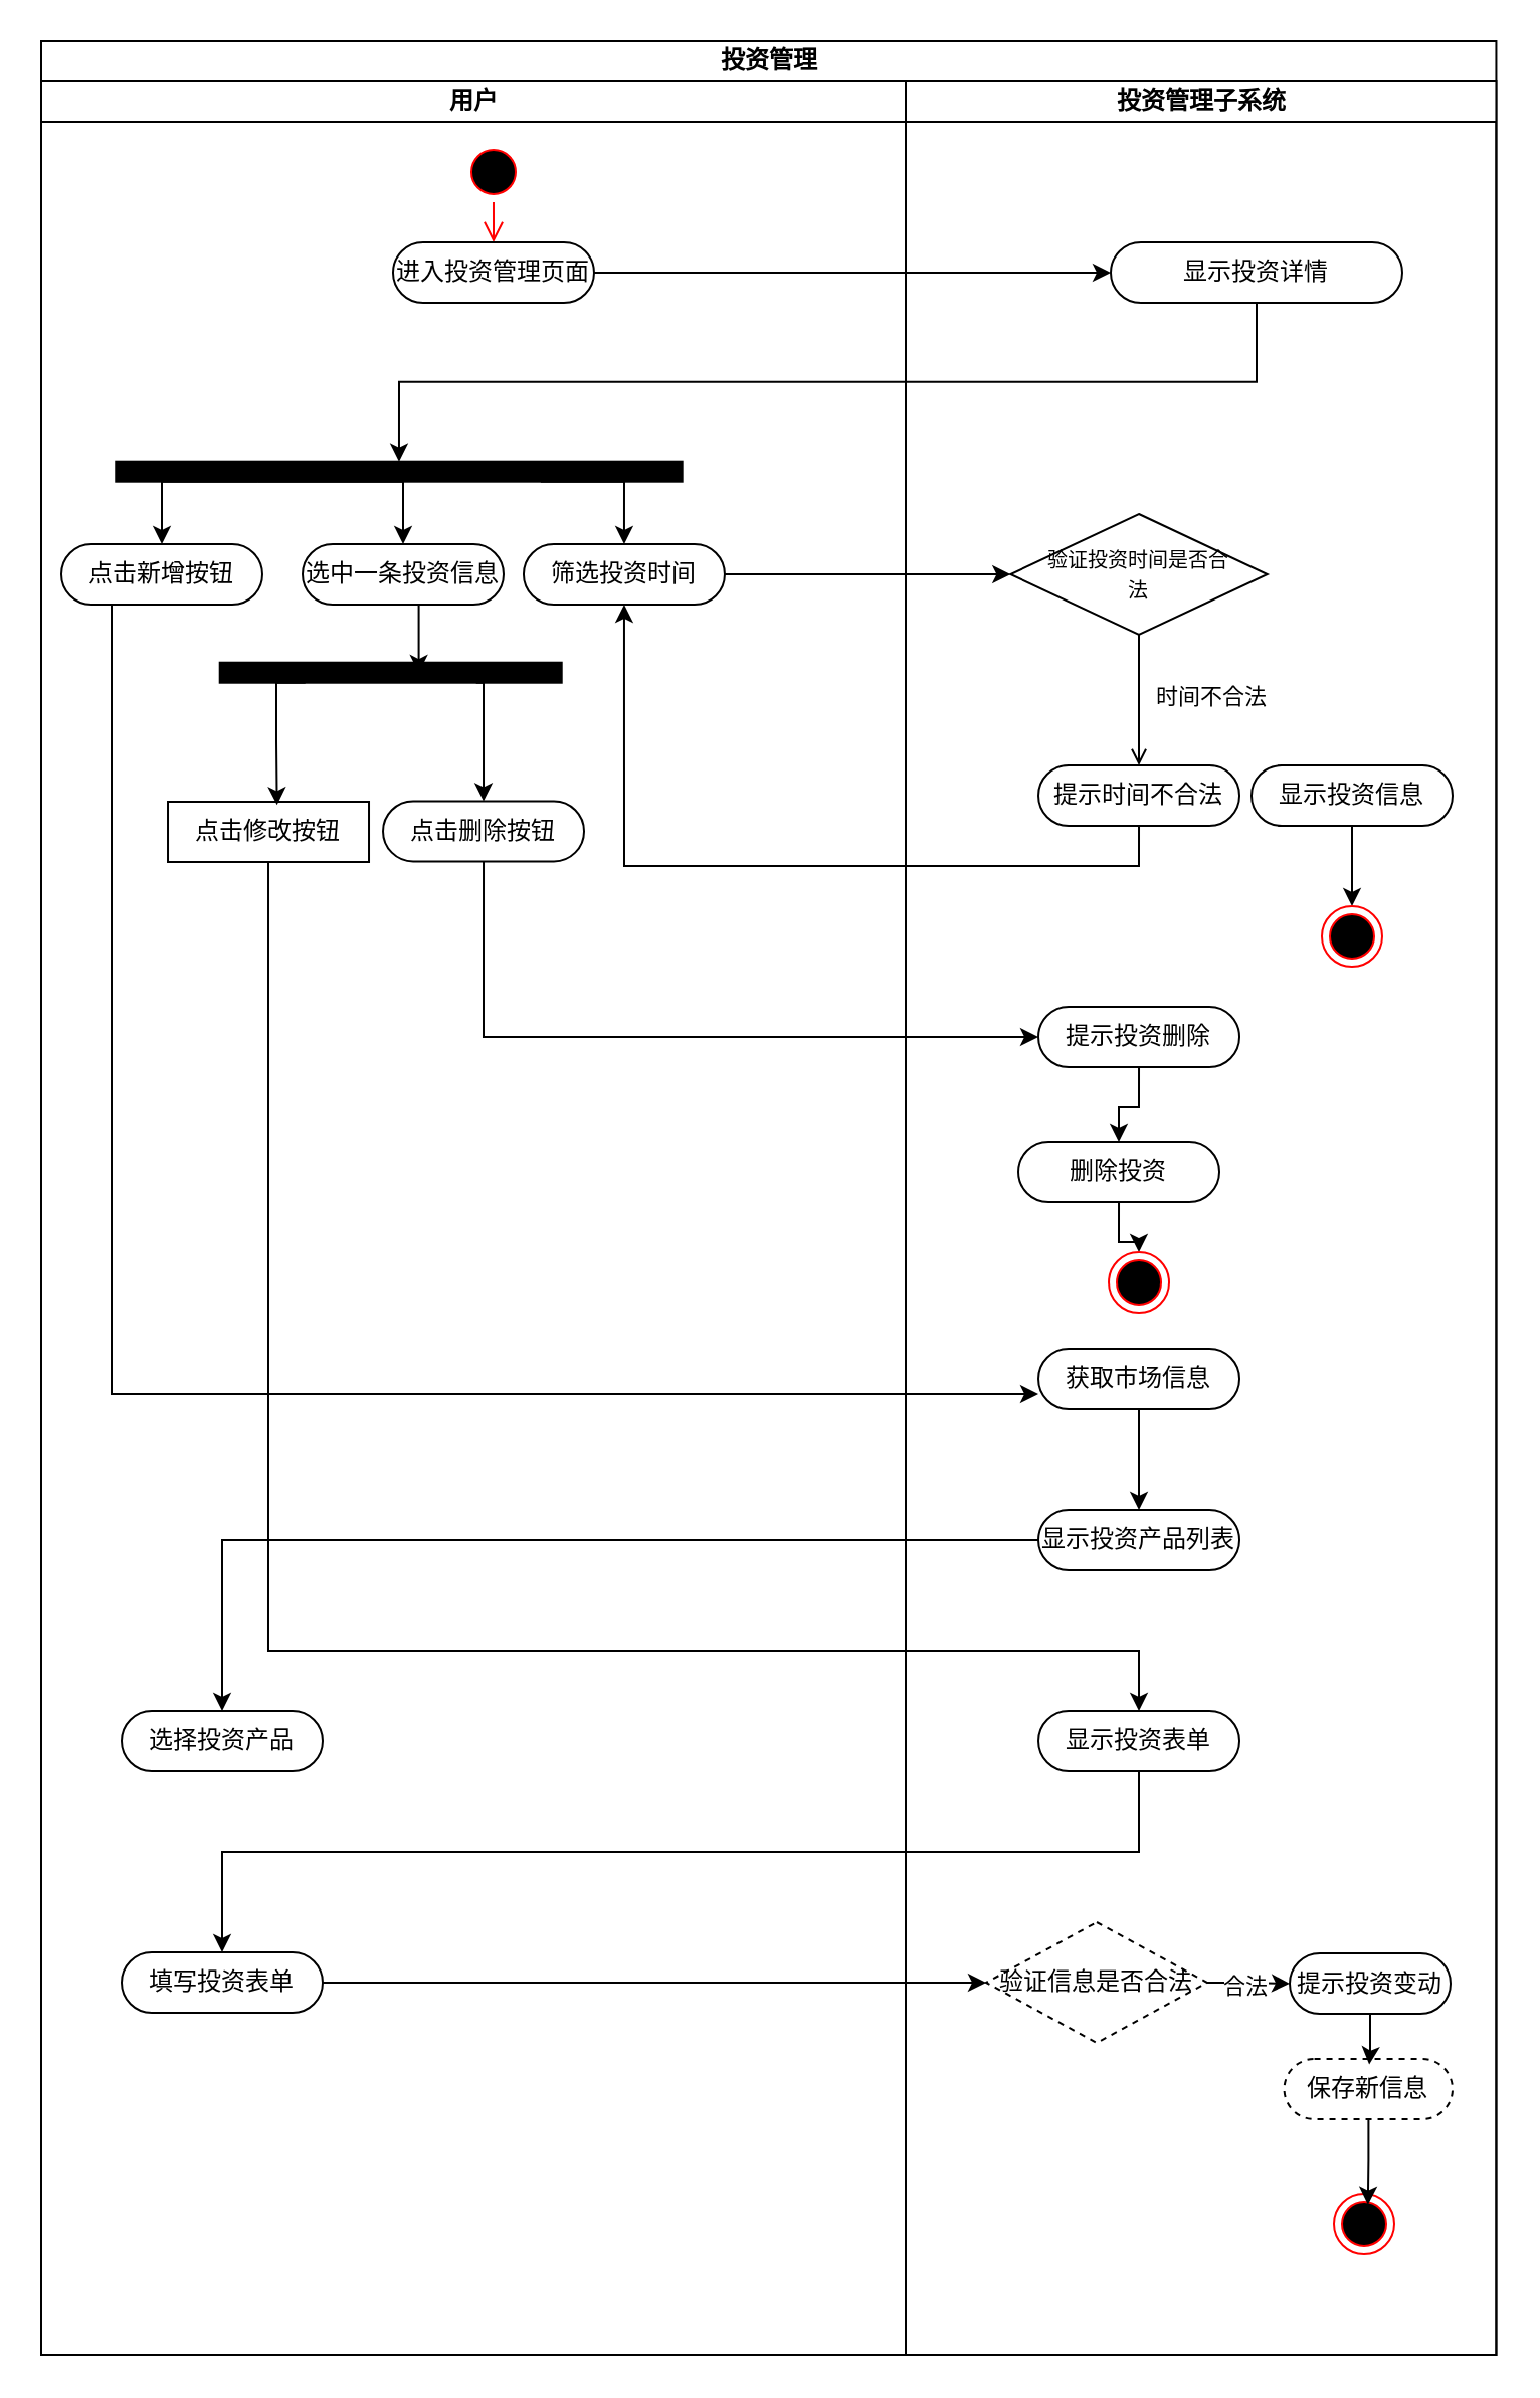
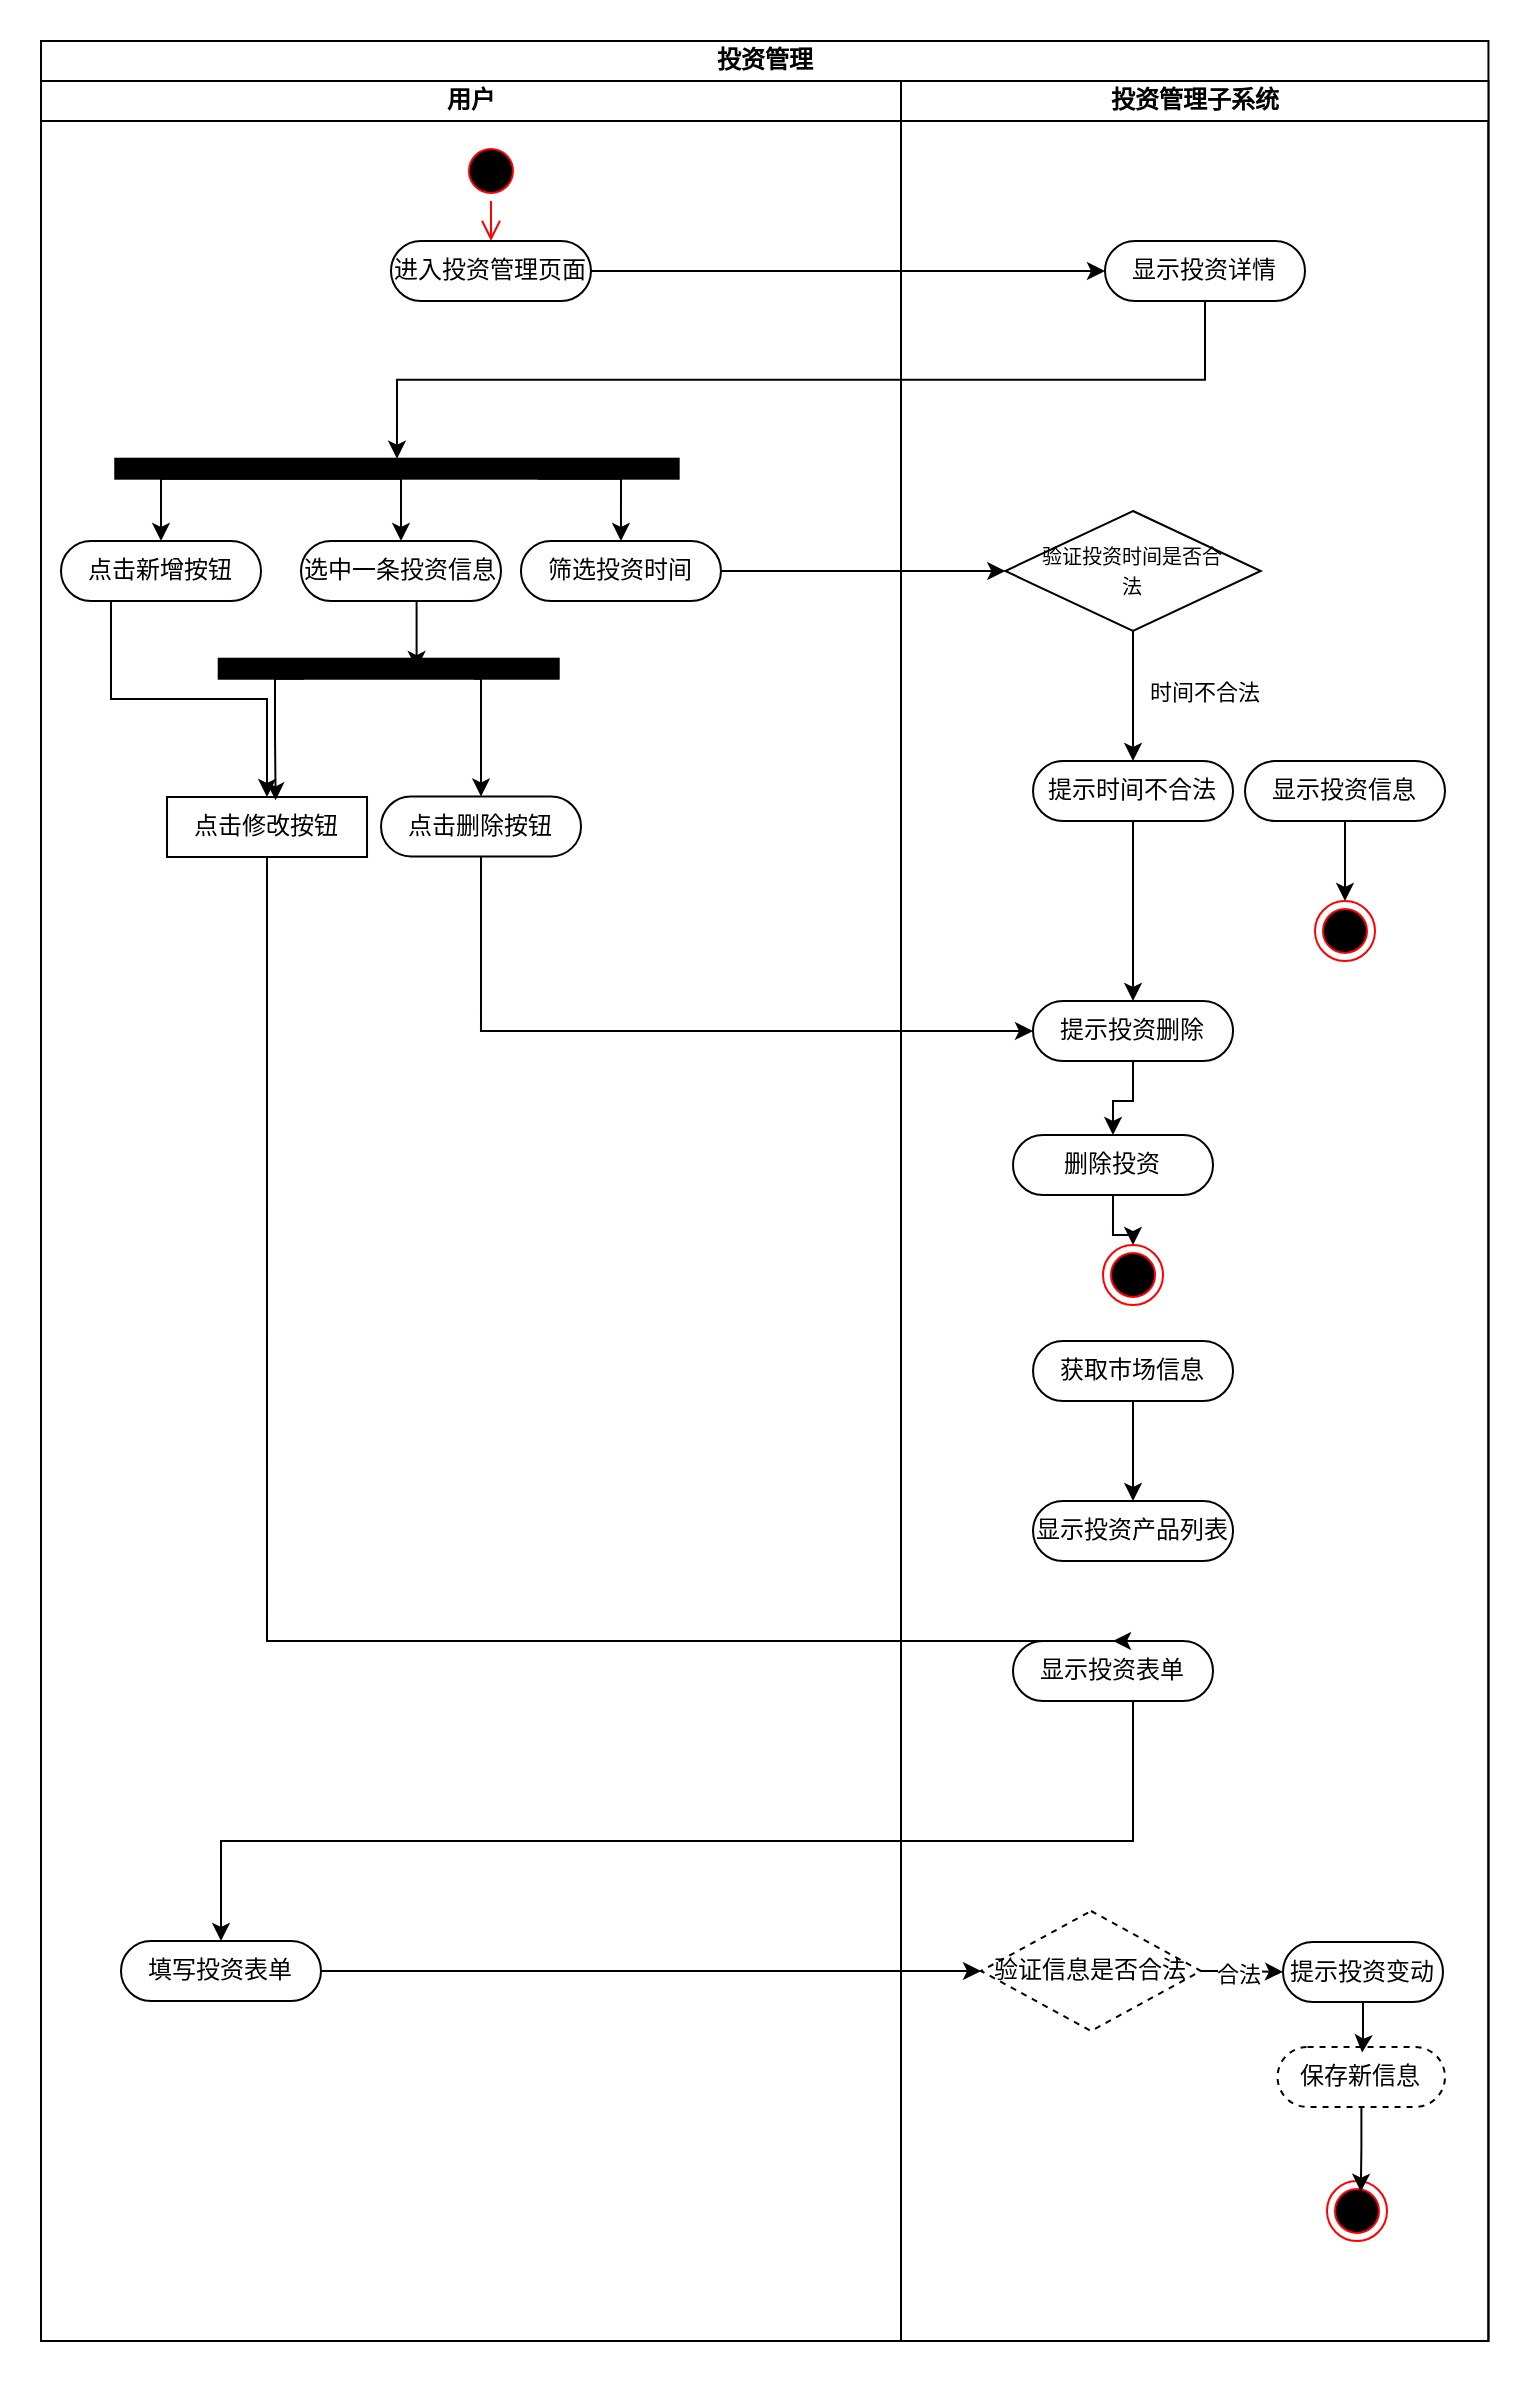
- <mxCell id="25" value="显示投资详情" style="rounded=1;whiteSpace=wrap;html=1;shadow=0;comic=0;labelBackgroundColor=none;strokeWidth=1;fontFamily=Verdana;fontSize=12;align=center;arcSize=50;" parent="24" vertex="1"><mxGeometry x="102.0" y="80" width="145" height="30" as="geometry" /></mxCell>
+ <mxCell id="25" value="显示投资详情" style="rounded=1;whiteSpace=wrap;html=1;shadow=0;comic=0;labelBackgroundColor=none;strokeWidth=1;fontFamily=Verdana;fontSize=12;align=center;arcSize=50;" parent="24" vertex="1"><mxGeometry x="102.0" y="80" width="100" height="30" as="geometry" /></mxCell>
- <mxCell id="26" style="edgeStyle=orthogonalEdgeStyle;rounded=0;orthogonalLoop=1;jettySize=auto;html=1;exitX=0.5;exitY=1;exitDx=0;exitDy=0;entryX=0.5;entryY=0;entryDx=0;entryDy=0;endArrow=open;" parent="24" source="27" target="31" edge="1"><mxGeometry relative="1" as="geometry" /></mxCell>
+ <mxCell id="26" style="edgeStyle=orthogonalEdgeStyle;rounded=0;orthogonalLoop=1;jettySize=auto;html=1;exitX=0.5;exitY=1;exitDx=0;exitDy=0;entryX=0.5;entryY=0;entryDx=0;entryDy=0;" parent="24" source="27" target="31" edge="1"><mxGeometry relative="1" as="geometry" /></mxCell>
- <mxCell id="50" style="edgeStyle=orthogonalEdgeStyle;rounded=0;orthogonalLoop=1;jettySize=auto;html=1;exitX=0.5;exitY=1;exitDx=0;exitDy=0;entryX=0.5;entryY=1;entryDx=0;entryDy=0;" parent="2" source="31" target="14" edge="1"><mxGeometry relative="1" as="geometry" /></mxCell>
+ <mxCell id="50" style="edgeStyle=orthogonalEdgeStyle;rounded=0;orthogonalLoop=1;jettySize=auto;html=1;exitX=0.5;exitY=1;exitDx=0;exitDy=0;" parent="2" source="31" target="34" edge="1"><mxGeometry relative="1" as="geometry" /></mxCell>
- <mxCell id="52" style="edgeStyle=orthogonalEdgeStyle;rounded=0;orthogonalLoop=1;jettySize=auto;html=1;exitX=0.25;exitY=1;exitDx=0;exitDy=0;entryX=0;entryY=0.75;entryDx=0;entryDy=0;" parent="2" source="21" target="39" edge="1"><mxGeometry relative="1" as="geometry" /></mxCell>
+ <mxCell id="52" style="edgeStyle=orthogonalEdgeStyle;rounded=0;orthogonalLoop=1;jettySize=auto;html=1;exitX=0.25;exitY=1;exitDx=0;exitDy=0;" parent="2" source="21" target="20" edge="1"><mxGeometry relative="1" as="geometry" /></mxCell>
- <mxCell id="53" style="edgeStyle=orthogonalEdgeStyle;rounded=0;orthogonalLoop=1;jettySize=auto;html=1;entryX=0.5;entryY=0;entryDx=0;entryDy=0;" edge="1" parent="2" source="49" target="23"><mxGeometry relative="1" as="geometry" /></mxCell>
- <mxCell id="23" value="选择投资产品" style="rounded=1;whiteSpace=wrap;html=1;shadow=0;comic=0;labelBackgroundColor=none;strokeWidth=1;fontFamily=Verdana;fontSize=12;align=center;arcSize=50;" vertex="1" parent="6"><mxGeometry x="40.0" y="810" width="100" height="30" as="geometry" /></mxCell>
- <mxCell id="48" value="显示投资表单" style="rounded=1;whiteSpace=wrap;html=1;shadow=0;comic=0;labelBackgroundColor=none;strokeWidth=1;fontFamily=Verdana;fontSize=12;align=center;arcSize=50;" vertex="1" parent="24"><mxGeometry x="66.01" y="810" width="100" height="30" as="geometry" /></mxCell>
+ <mxCell id="48" value="显示投资表单" style="rounded=1;whiteSpace=wrap;html=1;shadow=0;comic=0;labelBackgroundColor=none;strokeWidth=1;fontFamily=Verdana;fontSize=12;align=center;arcSize=50;" vertex="1" parent="24"><mxGeometry x="56.01" y="780" width="100" height="30" as="geometry" /></mxCell>
